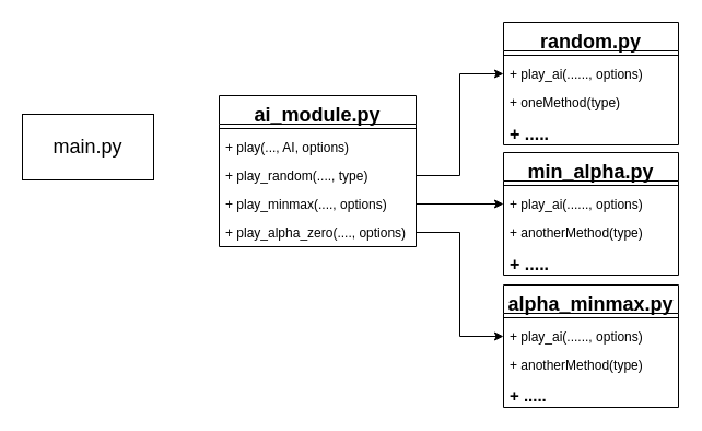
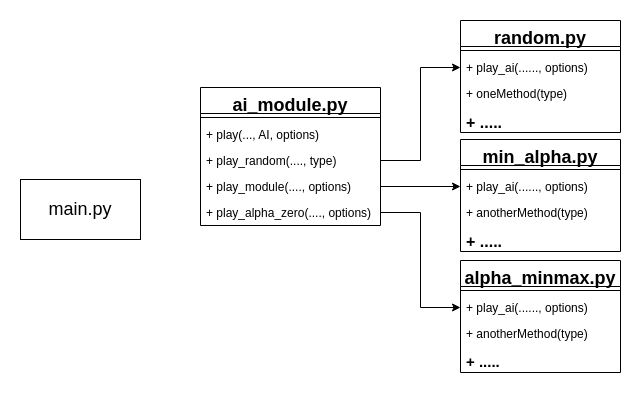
- <mxCell id="2" value="main.py" style="rounded=0;whiteSpace=wrap;html=1;fontSize=18;" vertex="1" parent="1"><mxGeometry x="20" y="104" width="120" height="60" as="geometry" /></mxCell>
+ <mxCell id="2" value="main.py" style="rounded=0;whiteSpace=wrap;html=1;fontSize=18;" vertex="1" parent="1"><mxGeometry x="20" y="179" width="120" height="60" as="geometry" /></mxCell>
- <mxCell id="12" value="+ play_minmax(...., options)" style="text;strokeColor=none;fillColor=none;align=left;verticalAlign=top;spacingLeft=4;spacingRight=4;overflow=hidden;rotatable=0;points=[[0,0.5],[1,0.5]];portConstraint=eastwest;" vertex="1" parent="8"><mxGeometry y="86" width="180" height="26" as="geometry" /></mxCell>
+ <mxCell id="12" value="+ play_module(...., options)" style="text;strokeColor=none;fillColor=none;align=left;verticalAlign=top;spacingLeft=4;spacingRight=4;overflow=hidden;rotatable=0;points=[[0,0.5],[1,0.5]];portConstraint=eastwest;" vertex="1" parent="8"><mxGeometry y="86" width="180" height="26" as="geometry" /></mxCell>
